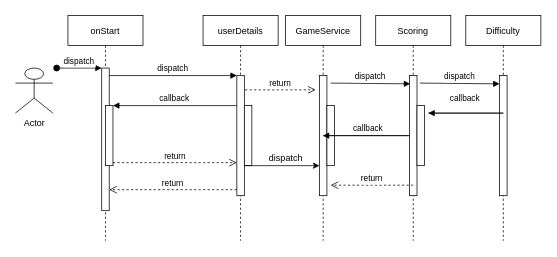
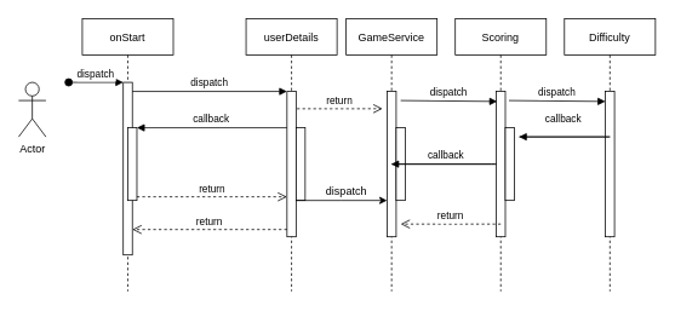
- <mxCell id="13" value="Actor" style="shape=umlActor;verticalLabelPosition=bottom;verticalAlign=top;html=1;outlineConnect=0;" vertex="1" parent="1"><mxGeometry x="20" y="90" width="50" height="60" as="geometry" /></mxCell>
+ <mxCell id="13" value="Actor" style="shape=umlActor;verticalLabelPosition=bottom;verticalAlign=top;html=1;outlineConnect=0;" vertex="1" parent="1"><mxGeometry x="20" y="90" width="30" height="60" as="geometry" /></mxCell>
